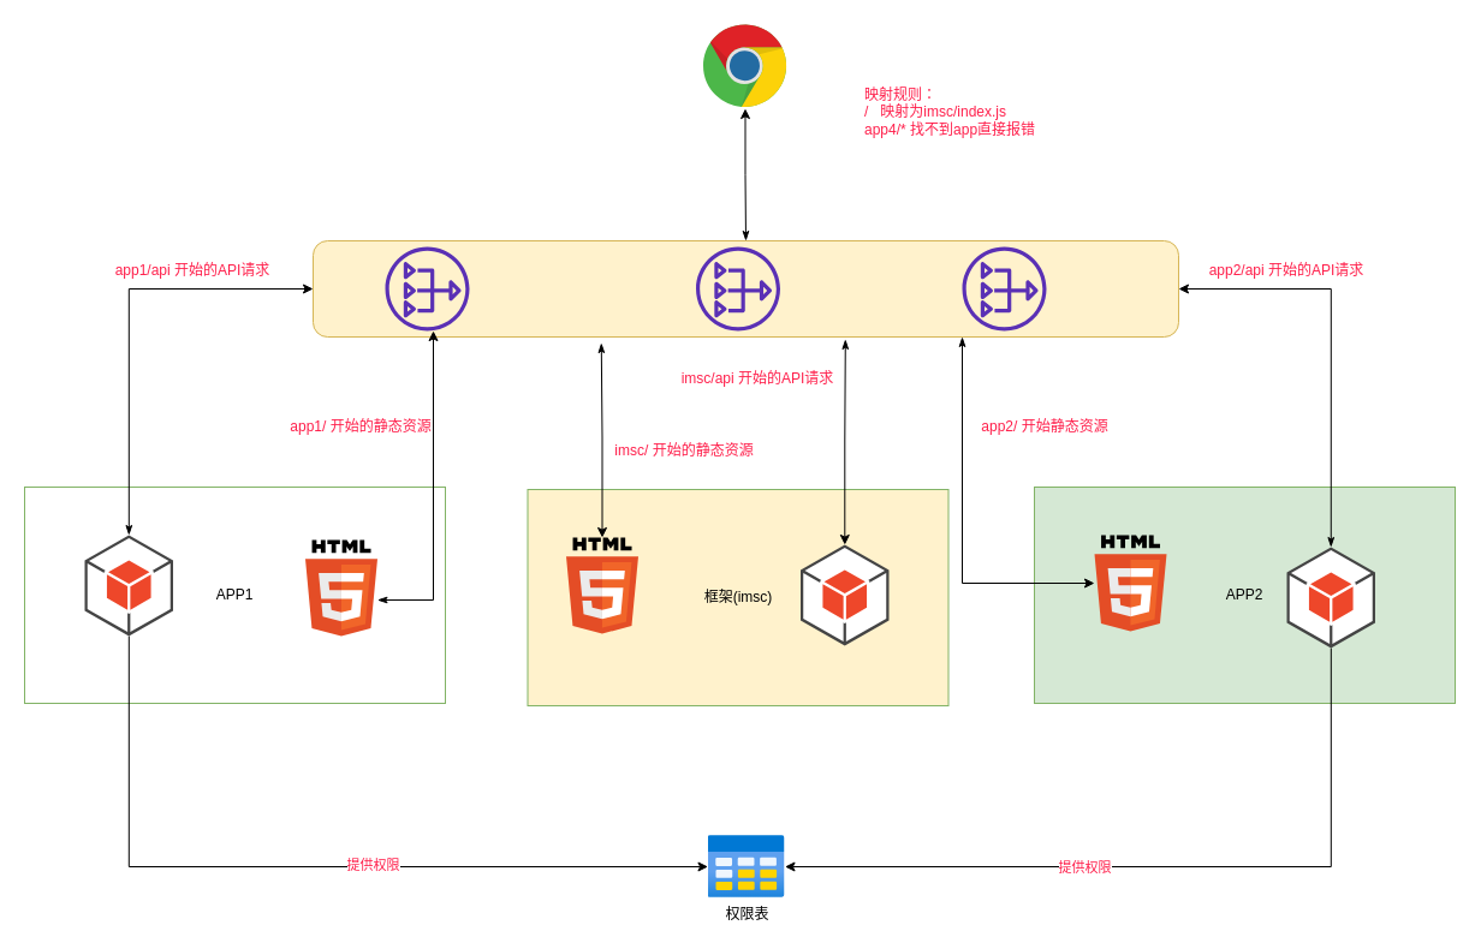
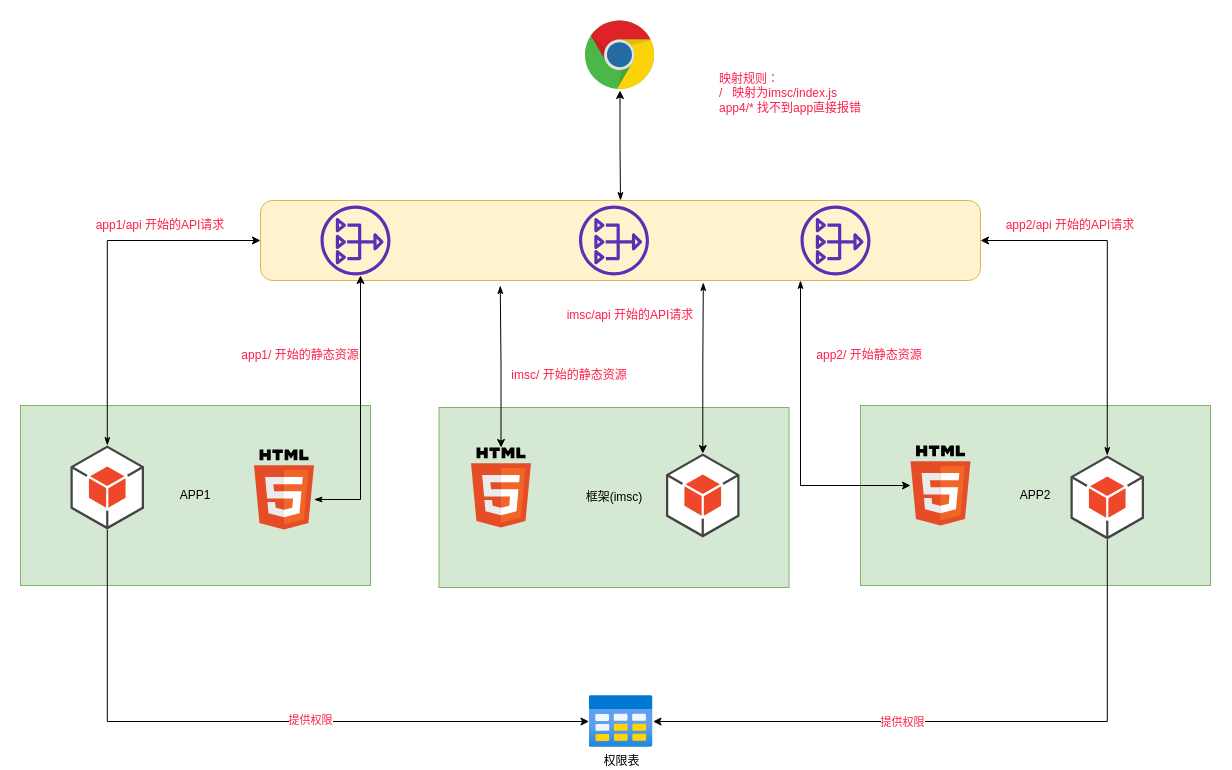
- <mxCell id="2" value="APP1" style="rounded=0;whiteSpace=wrap;html=1;fillColor=#ffffff;strokeColor=#82b366;" vertex="1" parent="1"><mxGeometry y="405" width="350" height="180" as="geometry" x="20" /></mxCell>
+ <mxCell id="2" value="APP1" style="rounded=0;whiteSpace=wrap;html=1;fillColor=#d5e8d4;strokeColor=#82b366;" vertex="1" parent="1"><mxGeometry y="405" width="350" height="180" as="geometry" x="20" /></mxCell>
- <mxCell id="24" value="框架(imsc)" style="rounded=0;whiteSpace=wrap;html=1;fillColor=#fff2cc;strokeColor=#82b366;" vertex="1" parent="1"><mxGeometry x="438.5" y="407" width="350" height="180" as="geometry" /></mxCell>
+ <mxCell id="24" value="框架(imsc)" style="rounded=0;whiteSpace=wrap;html=1;fillColor=#d5e8d4;strokeColor=#82b366;" vertex="1" parent="1"><mxGeometry x="438.5" y="407" width="350" height="180" as="geometry" /></mxCell>
